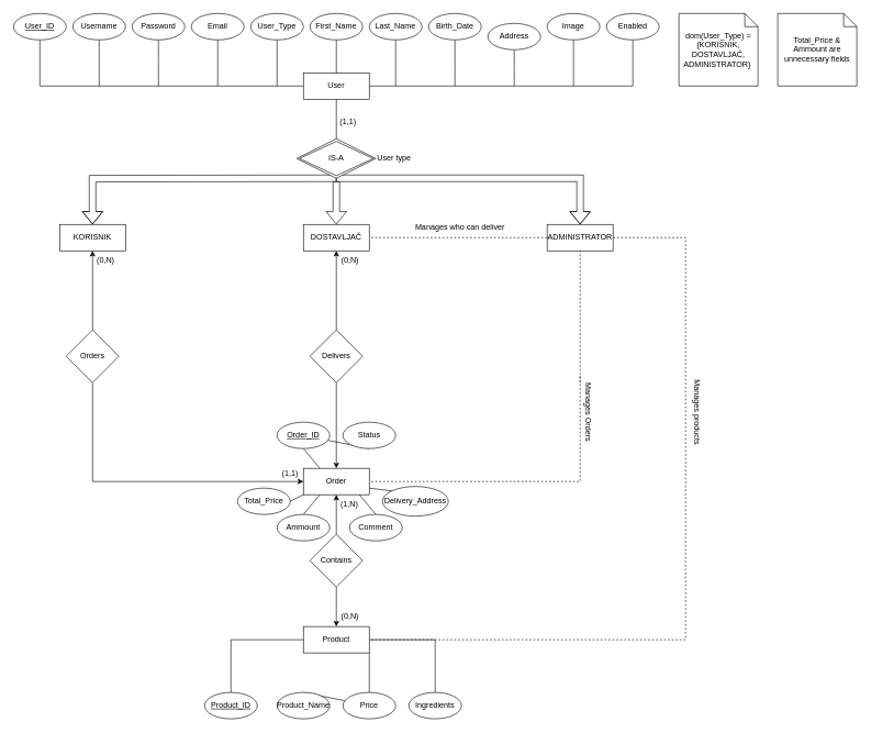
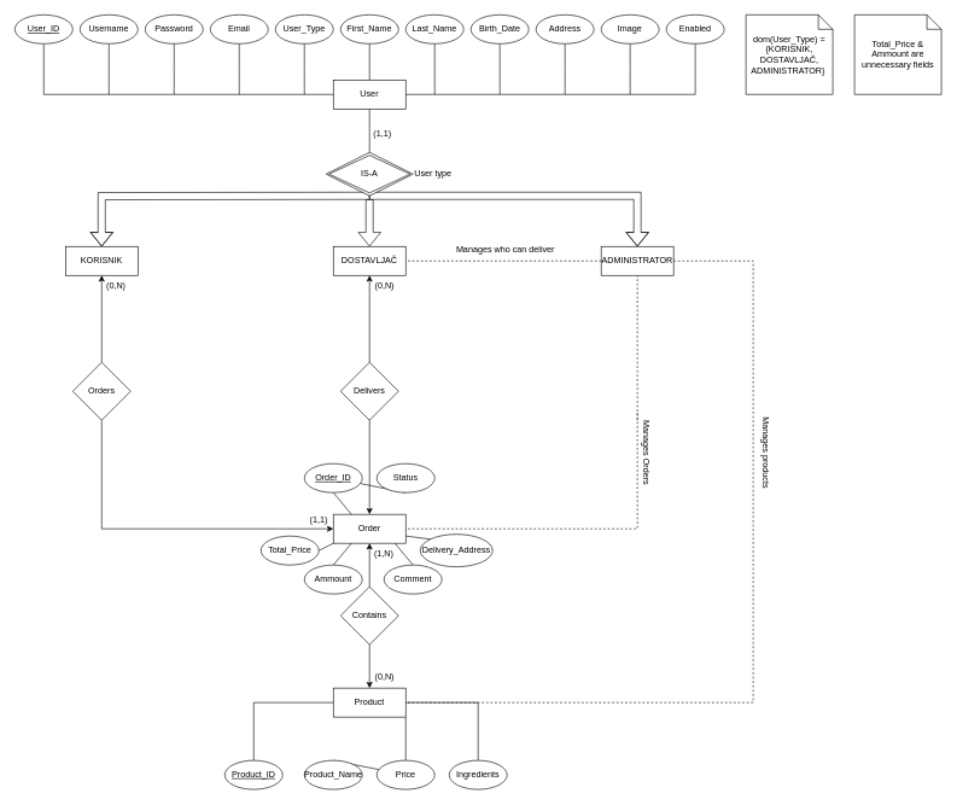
- <mxCell id="19" value="Address" style="ellipse;whiteSpace=wrap;html=1;" vertex="1" parent="1"><mxGeometry x="740" y="35" width="80" height="40" as="geometry" /></mxCell>
+ <mxCell id="19" value="Address" style="ellipse;whiteSpace=wrap;html=1;" vertex="1" parent="1"><mxGeometry x="740" width="80" height="40" as="geometry" y="20" /></mxCell>
